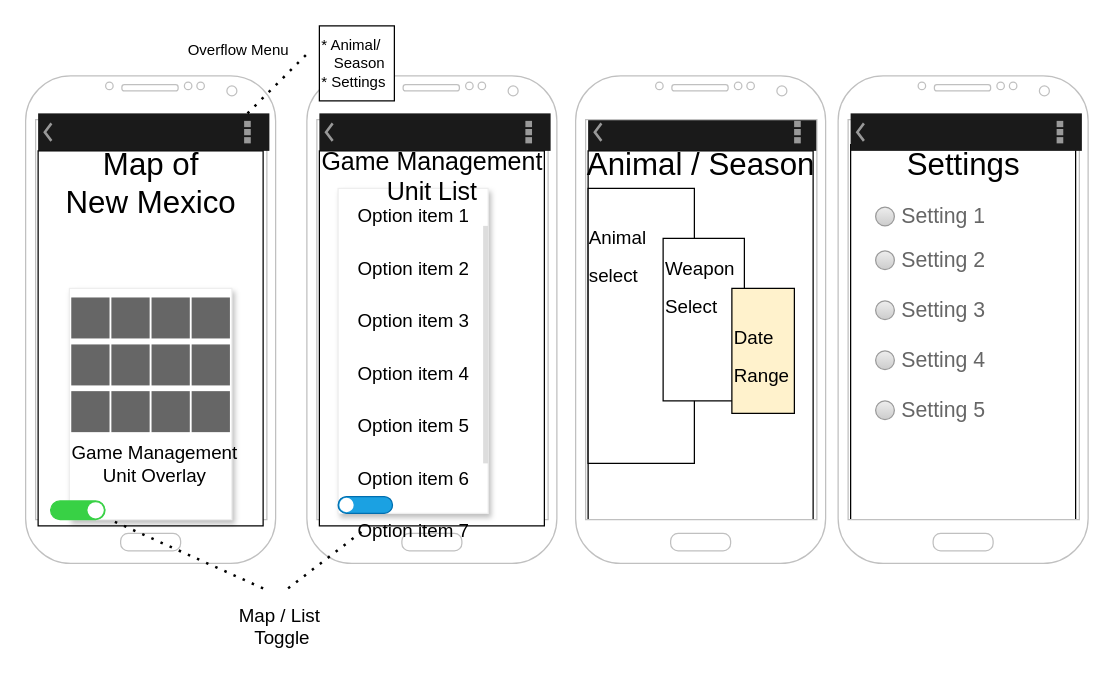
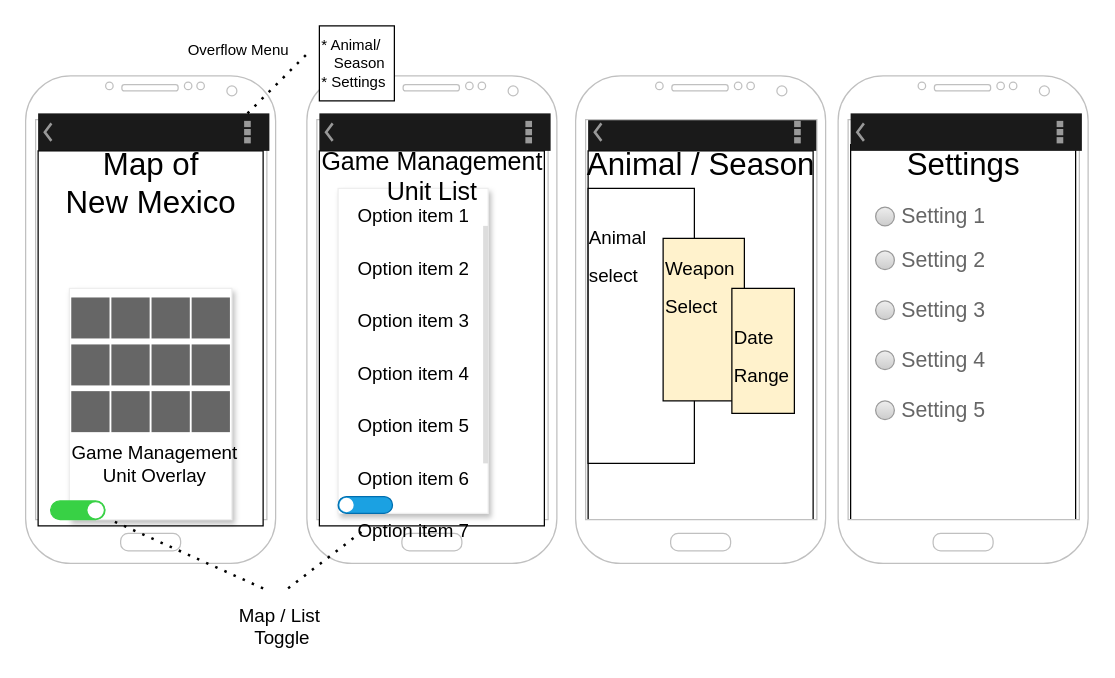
- <mxCell id="12" value="&lt;font style=&quot;font-size: 15px&quot;&gt;Weapon Select&lt;br&gt;&lt;br&gt;&lt;br&gt;&lt;/font&gt;" style="rounded=0;whiteSpace=wrap;html=1;fontSize=25;align=left;" vertex="1" parent="1"><mxGeometry x="530" y="190" width="65" height="130" as="geometry" /></mxCell>
+ <mxCell id="12" value="&lt;font style=&quot;font-size: 15px&quot;&gt;Weapon Select&lt;br&gt;&lt;br&gt;&lt;br&gt;&lt;/font&gt;" style="rounded=0;whiteSpace=wrap;html=1;fontSize=25;align=left;fillColor=#fff2cc;" vertex="1" parent="1"><mxGeometry x="530" y="190" width="65" height="130" as="geometry" /></mxCell>
